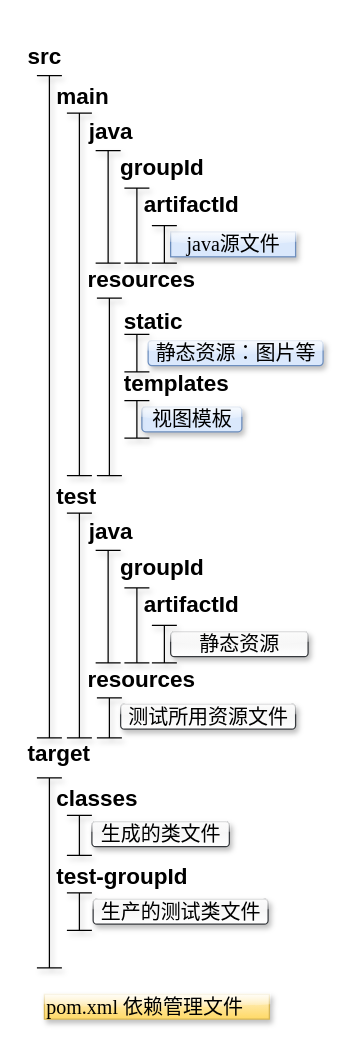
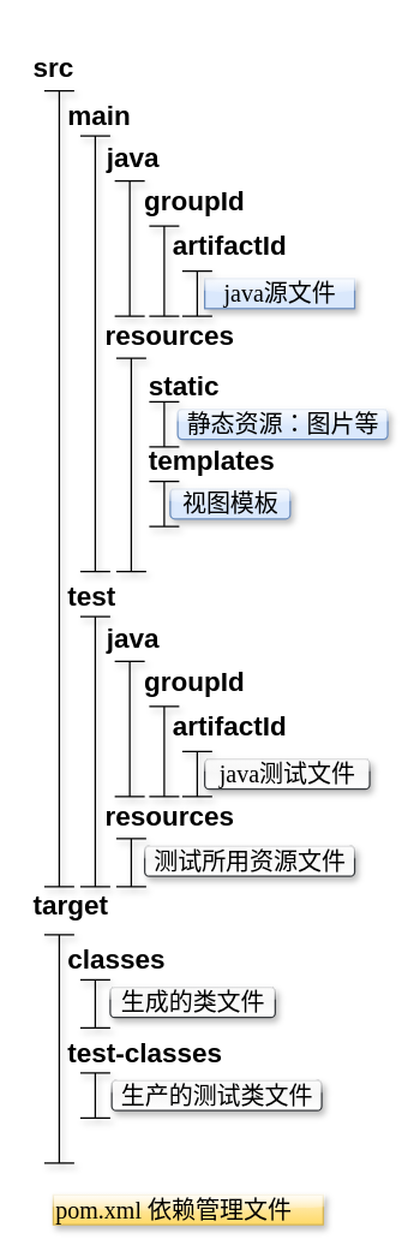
- <mxCell id="29" value="静态资源" style="text;align=center;verticalAlign=middle;resizable=0;points=[];autosize=1;fontSize=16;fillColor=#eeeeee;fontStyle=0;labelBackgroundColor=none;labelBorderColor=none;html=1;fontFamily=仿宋;spacingTop=0;strokeColor=#36393d;gradientColor=#ffffff;rounded=1;shadow=1;sketch=0;glass=1;" vertex="1" parent="1"><mxGeometry x="136" y="505" width="110" height="20" as="geometry" /></mxCell>
+ <mxCell id="29" value="java测试文件" style="text;align=center;verticalAlign=middle;resizable=0;points=[];autosize=1;fontSize=16;fillColor=#eeeeee;fontStyle=0;labelBackgroundColor=none;labelBorderColor=none;html=1;fontFamily=仿宋;spacingTop=0;strokeColor=#36393d;gradientColor=#ffffff;rounded=1;shadow=1;sketch=0;glass=1;" vertex="1" parent="1"><mxGeometry x="136" y="505" width="110" height="20" as="geometry" /></mxCell>
- <mxCell id="37" value="&lt;h1&gt;&lt;b&gt;&lt;font style=&quot;font-size: 18px&quot;&gt;test-groupId&lt;/font&gt;&lt;/b&gt;&lt;/h1&gt;" style="text;html=1;align=left;verticalAlign=middle;resizable=0;points=[];autosize=1;strokeColor=none;fillColor=none;shadow=1;" vertex="1" parent="1"><mxGeometry x="43" y="674" width="120" height="50" as="geometry" /></mxCell>
+ <mxCell id="37" value="&lt;h1&gt;&lt;b&gt;&lt;font style=&quot;font-size: 18px&quot;&gt;test-classes&lt;/font&gt;&lt;/b&gt;&lt;/h1&gt;" style="text;html=1;align=left;verticalAlign=middle;resizable=0;points=[];autosize=1;strokeColor=none;fillColor=none;shadow=1;" vertex="1" parent="1"><mxGeometry x="43" y="674" width="120" height="50" as="geometry" /></mxCell>
